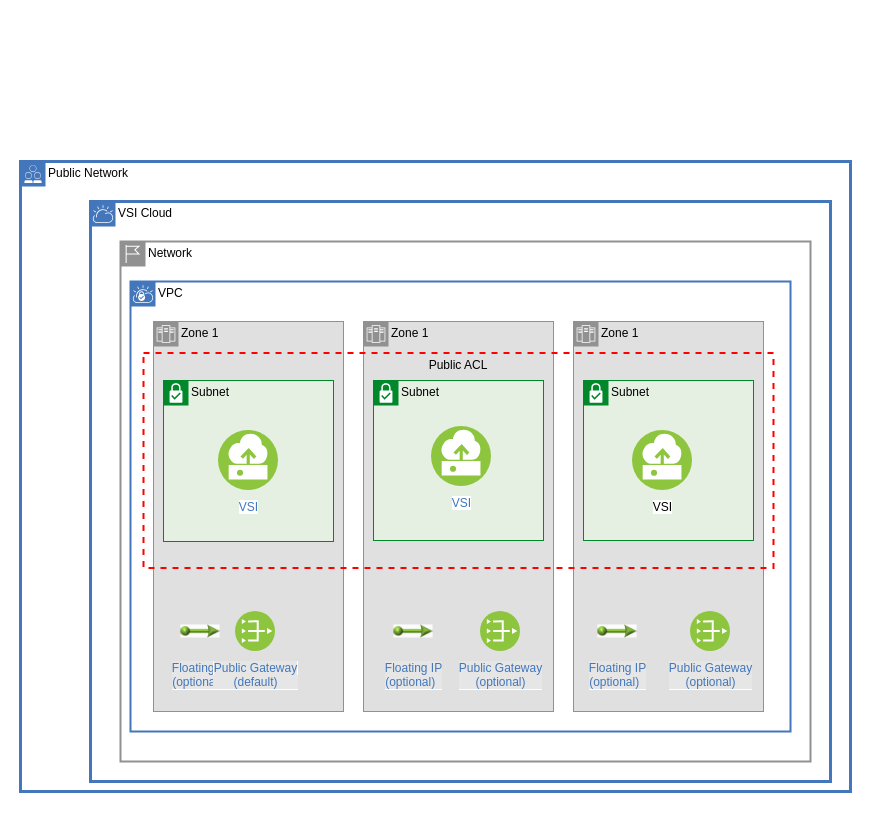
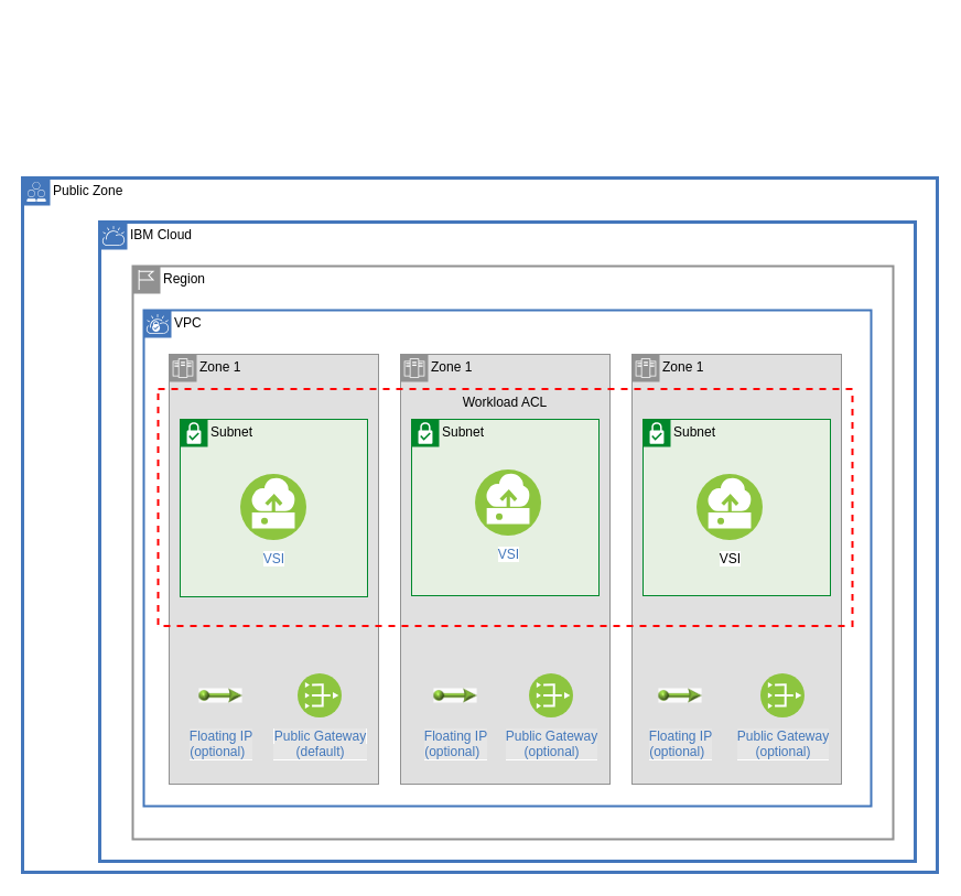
- <mxCell id="9" value="Public Network" style="shape=mxgraph.ibm.box;prType=public;fontStyle=0;verticalAlign=top;align=left;spacingLeft=32;spacingTop=4;fillColor=none;rounded=0;whiteSpace=wrap;html=1;strokeColor=#4376BB;strokeWidth=3;dashed=0;container=1;spacing=-4;collapsible=0;expand=0;recursiveResize=0;" parent="1" vertex="1"><mxGeometry x="20" y="161" width="830" height="630" as="geometry" /></mxCell>
+ <mxCell id="9" value="Public Zone" style="shape=mxgraph.ibm.box;prType=public;fontStyle=0;verticalAlign=top;align=left;spacingLeft=32;spacingTop=4;fillColor=none;rounded=0;whiteSpace=wrap;html=1;strokeColor=#4376BB;strokeWidth=3;dashed=0;container=1;spacing=-4;collapsible=0;expand=0;recursiveResize=0;" parent="1" vertex="1"><mxGeometry x="20" y="161" width="830" height="630" as="geometry" /></mxCell>
- <mxCell id="7" value="VSI Cloud" style="shape=mxgraph.ibm.box;prType=cloud;fontStyle=0;verticalAlign=top;align=left;spacingLeft=32;spacingTop=4;fillColor=none;rounded=0;whiteSpace=wrap;html=1;strokeColor=#4376BB;strokeWidth=3;dashed=0;container=1;spacing=-4;collapsible=0;expand=0;recursiveResize=0;" parent="1" vertex="1"><mxGeometry x="90" y="201" width="740" height="580" as="geometry" /></mxCell>
+ <mxCell id="7" value="IBM Cloud" style="shape=mxgraph.ibm.box;prType=cloud;fontStyle=0;verticalAlign=top;align=left;spacingLeft=32;spacingTop=4;fillColor=none;rounded=0;whiteSpace=wrap;html=1;strokeColor=#4376BB;strokeWidth=3;dashed=0;container=1;spacing=-4;collapsible=0;expand=0;recursiveResize=0;" parent="1" vertex="1"><mxGeometry x="90" y="201" width="740" height="580" as="geometry" /></mxCell>
- <mxCell id="8" value="Network" style="shape=mxgraph.ibm.box;prType=region;fontStyle=0;verticalAlign=top;align=left;spacingLeft=32;spacingTop=4;fillColor=none;rounded=0;whiteSpace=wrap;html=1;strokeColor=#919191;strokeWidth=2;dashed=0;container=1;spacing=-4;collapsible=0;expand=0;recursiveResize=0;" parent="1" vertex="1"><mxGeometry x="120" y="241" width="690" height="520" as="geometry" /></mxCell>
+ <mxCell id="8" value="Region" style="shape=mxgraph.ibm.box;prType=region;fontStyle=0;verticalAlign=top;align=left;spacingLeft=32;spacingTop=4;fillColor=none;rounded=0;whiteSpace=wrap;html=1;strokeColor=#919191;strokeWidth=2;dashed=0;container=1;spacing=-4;collapsible=0;expand=0;recursiveResize=0;" parent="1" vertex="1"><mxGeometry x="120" y="241" width="690" height="520" as="geometry" /></mxCell>
- <mxCell id="17" value="Public ACL" style="fontStyle=0;verticalAlign=top;align=center;spacingTop=-2;fillColor=none;rounded=0;whiteSpace=wrap;html=1;strokeColor=#FF0000;strokeWidth=2;dashed=1;container=1;collapsible=0;expand=0;recursiveResize=0;" parent="16" vertex="1"><mxGeometry x="-430" y="31.5" width="630" height="215" as="geometry" /></mxCell>
+ <mxCell id="17" value="Workload ACL" style="fontStyle=0;verticalAlign=top;align=center;spacingTop=-2;fillColor=none;rounded=0;whiteSpace=wrap;html=1;strokeColor=#FF0000;strokeWidth=2;dashed=1;container=1;collapsible=0;expand=0;recursiveResize=0;" parent="16" vertex="1"><mxGeometry x="-430" y="31.5" width="630" height="215" as="geometry" /></mxCell>
- <mxCell id="12" value="&lt;span style=&quot;background-color: rgb(230, 230, 230);&quot;&gt;Public Gateway&lt;br&gt;&amp;nbsp; &amp;nbsp; &amp;nbsp; (default)&amp;nbsp; &amp;nbsp; &amp;nbsp;&amp;nbsp;&lt;br&gt;&lt;/span&gt;" style="aspect=fixed;perimeter=ellipsePerimeter;html=1;align=center;shadow=0;dashed=0;fontColor=#4277BB;labelBackgroundColor=#ffffff;fontSize=12;spacingTop=3;image;image=img/lib/ibm/vpc/PublicGateway.svg;" parent="10" vertex="1"><mxGeometry x="82" y="290" width="40" height="40" as="geometry" /></mxCell>
+ <mxCell id="12" value="&lt;span style=&quot;background-color: rgb(230, 230, 230);&quot;&gt;Public Gateway&lt;br&gt;&amp;nbsp; &amp;nbsp; &amp;nbsp; (default)&amp;nbsp; &amp;nbsp; &amp;nbsp;&amp;nbsp;&lt;br&gt;&lt;/span&gt;" style="aspect=fixed;perimeter=ellipsePerimeter;html=1;align=center;shadow=0;dashed=0;fontColor=#4277BB;labelBackgroundColor=#ffffff;fontSize=12;spacingTop=3;image;image=img/lib/ibm/vpc/PublicGateway.svg;" parent="10" vertex="1"><mxGeometry x="117" y="290" width="40" height="40" as="geometry" /></mxCell>
